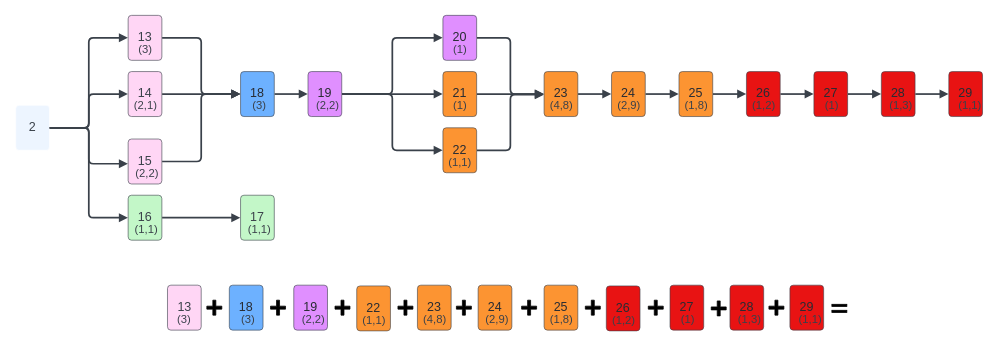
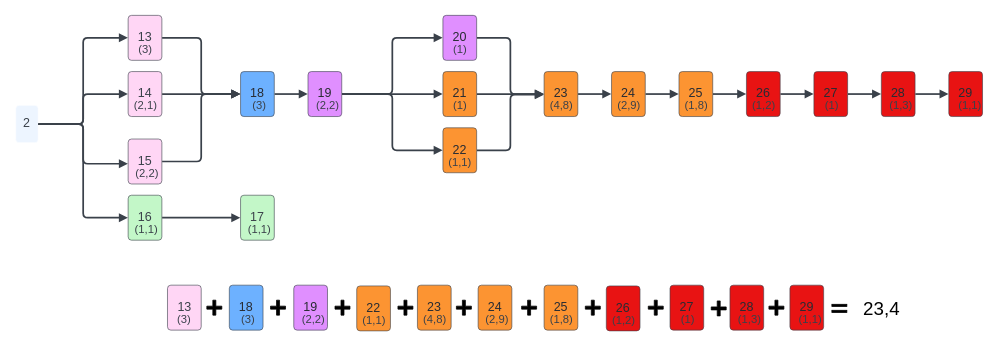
- <mxCell id="2" value="2" style="html=1;overflow=block;blockSpacing=1;whiteSpace=wrap;fontSize=16.7;fontColor=#3a414a;spacing=9;strokeColor=#ffffff;strokeOpacity=100;fillOpacity=100;rounded=1;absoluteArcSize=1;arcSize=9;fillColor=#edf5ff;strokeWidth=0.8;" vertex="1" parent="1"><mxGeometry x="20" y="140" width="45" height="60" as="geometry" /></mxCell>
+ <mxCell id="2" value="2" style="html=1;overflow=block;blockSpacing=1;whiteSpace=wrap;fontSize=16.7;fontColor=#3a414a;spacing=9;strokeColor=#ffffff;strokeOpacity=100;fillOpacity=100;rounded=1;absoluteArcSize=1;arcSize=9;fillColor=#edf5ff;strokeWidth=0.8;" vertex="1" parent="1"><mxGeometry x="20" y="140" width="30" height="50" as="geometry" /></mxCell>
+ <mxCell id="114" value="&lt;font style=&quot;font-size: 25px&quot;&gt;23,4&lt;/font&gt;" style="text;html=1;align=center;verticalAlign=middle;resizable=0;points=[];autosize=1;strokeColor=none;fillColor=none;" vertex="1" parent="1"><mxGeometry x="1145" y="400" width="60" height="20" as="geometry" /></mxCell>
